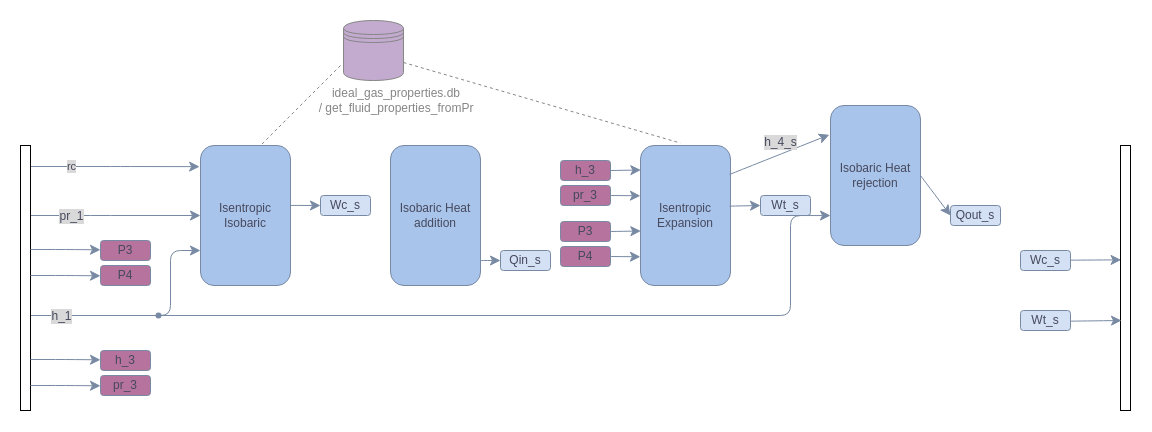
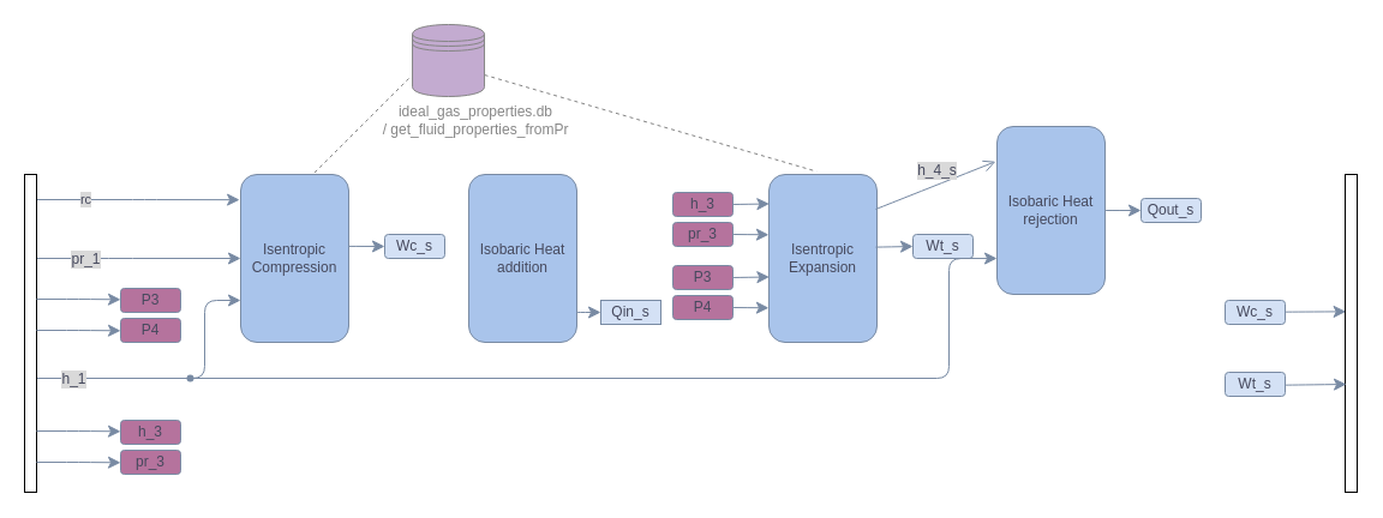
- <mxCell id="20" value="" style="endArrow=classic;html=1;rounded=1;fontSize=12;startSize=8;endSize=8;curved=1;labelBackgroundColor=none;strokeColor=#788AA3;fontColor=default;entryX=-0.013;entryY=0.209;entryDx=0;entryDy=0;entryPerimeter=0;exitX=0.989;exitY=0.207;exitDx=0;exitDy=0;exitPerimeter=0;" parent="1" source="12" target="19" edge="1"><mxGeometry width="50" height="50" relative="1" as="geometry"><mxPoint x="740" y="174" as="sourcePoint" /><mxPoint x="761" y="175" as="targetPoint" /></mxGeometry></mxCell>
+ <mxCell id="20" value="" style="endArrow=open;html=1;rounded=1;fontSize=12;startSize=8;endSize=8;curved=1;labelBackgroundColor=none;strokeColor=#788AA3;fontColor=default;entryX=-0.013;entryY=0.209;entryDx=0;entryDy=0;entryPerimeter=0;exitX=0.989;exitY=0.207;exitDx=0;exitDy=0;exitPerimeter=0;" parent="1" source="12" target="19" edge="1"><mxGeometry width="50" height="50" relative="1" as="geometry"><mxPoint x="740" y="174" as="sourcePoint" /><mxPoint x="761" y="175" as="targetPoint" /></mxGeometry></mxCell>
- <mxCell id="2" value="Isentropic Isobaric" style="rounded=1;whiteSpace=wrap;html=1;labelBackgroundColor=none;fillColor=light-dark(#A9C4EB,#A9C4EB);strokeColor=#788AA3;fontColor=light-dark(#46495D,#333333);" parent="1" vertex="1"><mxGeometry x="200" y="145" width="90" height="140" as="geometry" /></mxCell>
+ <mxCell id="2" value="Isentropic Compression" style="rounded=1;whiteSpace=wrap;html=1;labelBackgroundColor=none;fillColor=light-dark(#A9C4EB,#A9C4EB);strokeColor=#788AA3;fontColor=light-dark(#46495D,#333333);" parent="1" vertex="1"><mxGeometry x="200" y="145" width="90" height="140" as="geometry" /></mxCell>
- <mxCell id="26" value="Qout_s" style="rounded=1;whiteSpace=wrap;html=1;labelBackgroundColor=none;fillColor=light-dark(#D4E1F5,#9AC7BF);strokeColor=#788AA3;fontColor=light-dark(#46495D,#46495D);" parent="1" vertex="1"><mxGeometry x="950" y="205" width="50" height="20" as="geometry" /></mxCell>
+ <mxCell id="26" value="Qout_s" style="rounded=1;whiteSpace=wrap;html=1;labelBackgroundColor=none;fillColor=light-dark(#D4E1F5,#9AC7BF);strokeColor=#788AA3;fontColor=light-dark(#46495D,#46495D);" parent="1" vertex="1"><mxGeometry x="950" y="165" width="50" height="20" as="geometry" /></mxCell>
- <mxCell id="24" value="Qin_s" style="rounded=1;whiteSpace=wrap;html=1;labelBackgroundColor=none;fillColor=light-dark(#D4E1F5,#9AC7BF);strokeColor=#788AA3;fontColor=light-dark(#46495D,#46495D);" parent="1" vertex="1"><mxGeometry x="500" y="250" width="50" height="20" as="geometry" /></mxCell>
+ <mxCell id="24" value="Qin_s" style="whiteSpace=wrap;html=1;labelBackgroundColor=none;fillColor=light-dark(#D4E1F5,#9AC7BF);strokeColor=#788AA3;fontColor=light-dark(#46495D,#46495D);rounded=0;" parent="1" vertex="1"><mxGeometry x="500" y="250" width="50" height="20" as="geometry" /></mxCell>
